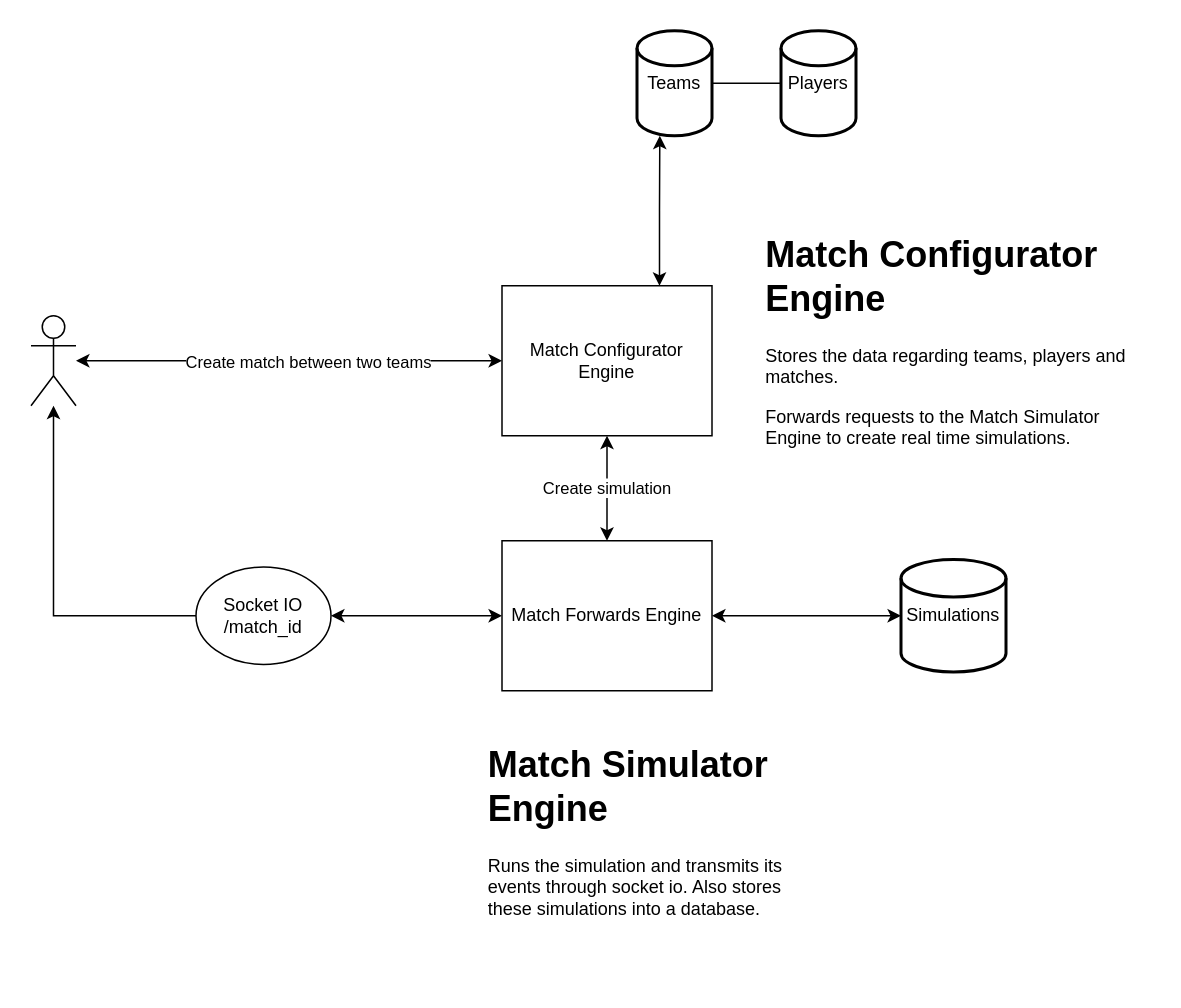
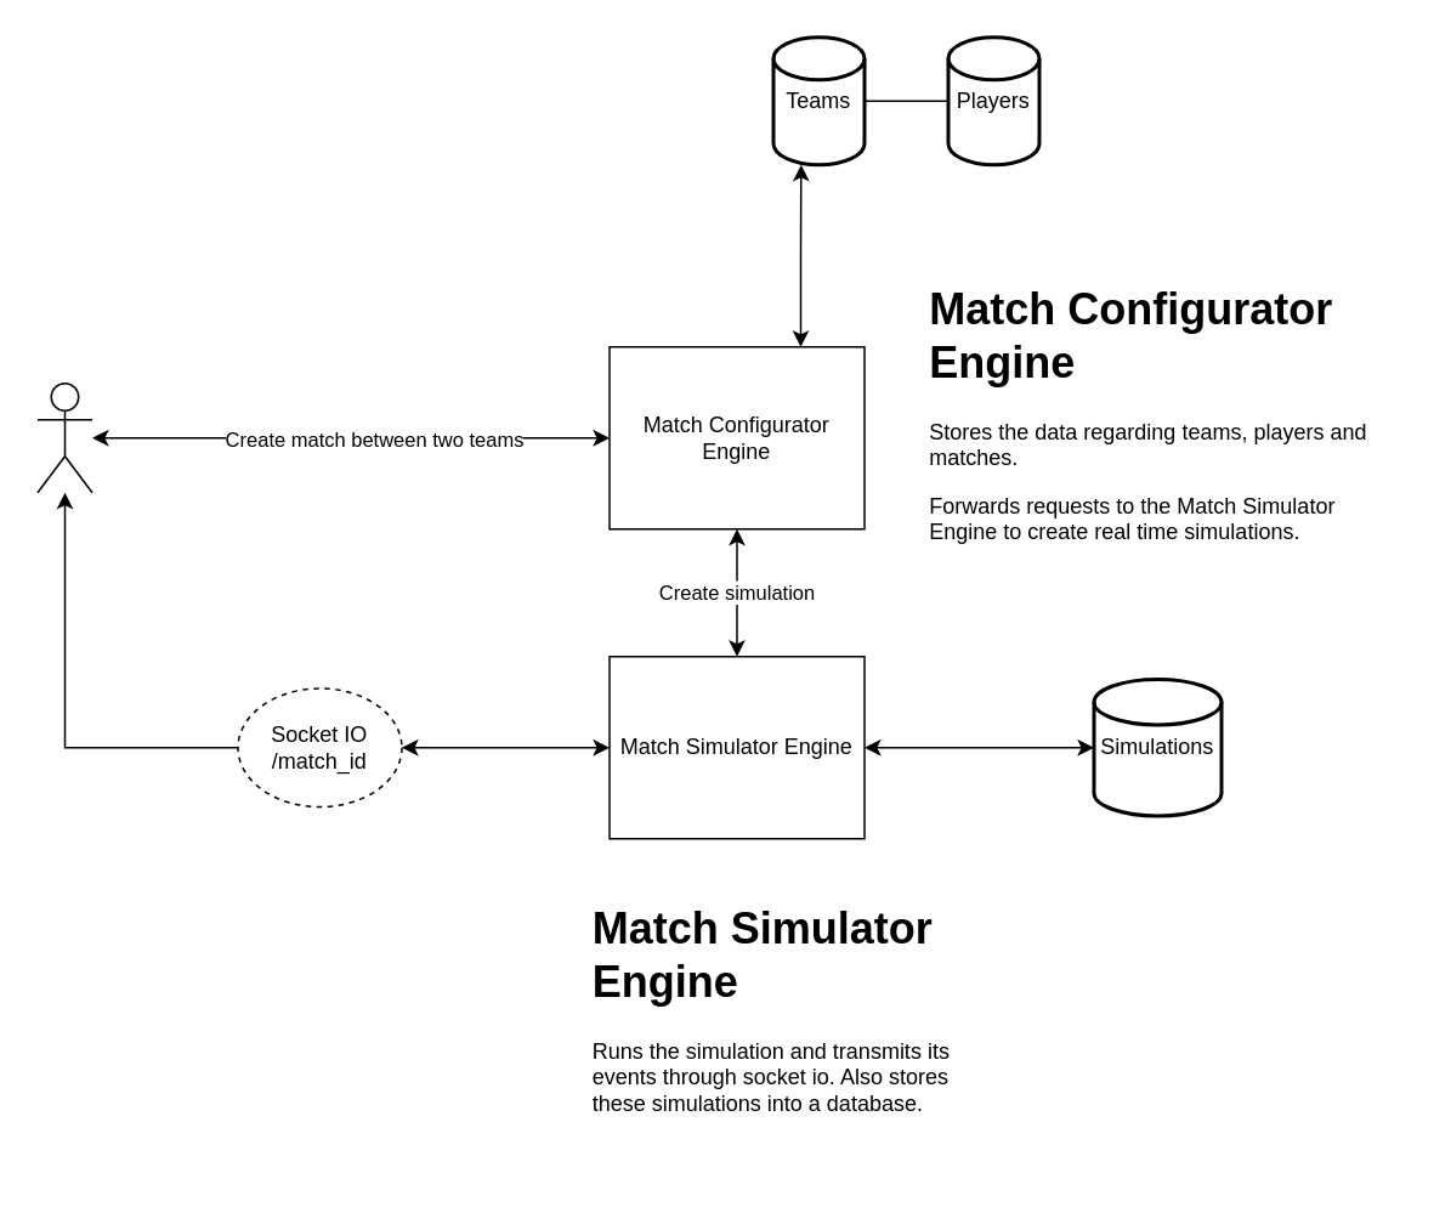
- <mxCell id="14" value="Socket IO&lt;br&gt;/match_id" style="ellipse;whiteSpace=wrap;html=1;" parent="1" vertex="1"><mxGeometry x="130" y="377.5" width="90" height="65" as="geometry" /></mxCell>
+ <mxCell id="14" value="Socket IO&lt;br&gt;/match_id" style="ellipse;whiteSpace=wrap;html=1;dashed=1;" parent="1" vertex="1"><mxGeometry x="130" y="377.5" width="90" height="65" as="geometry" /></mxCell>
- <mxCell id="12" value="Match Forwards Engine" style="rounded=0;whiteSpace=wrap;html=1;" parent="1" vertex="1"><mxGeometry x="334" y="360" width="140" height="100" as="geometry" /></mxCell>
+ <mxCell id="12" value="Match Simulator Engine" style="rounded=0;whiteSpace=wrap;html=1;" parent="1" vertex="1"><mxGeometry x="334" y="360" width="140" height="100" as="geometry" /></mxCell>
